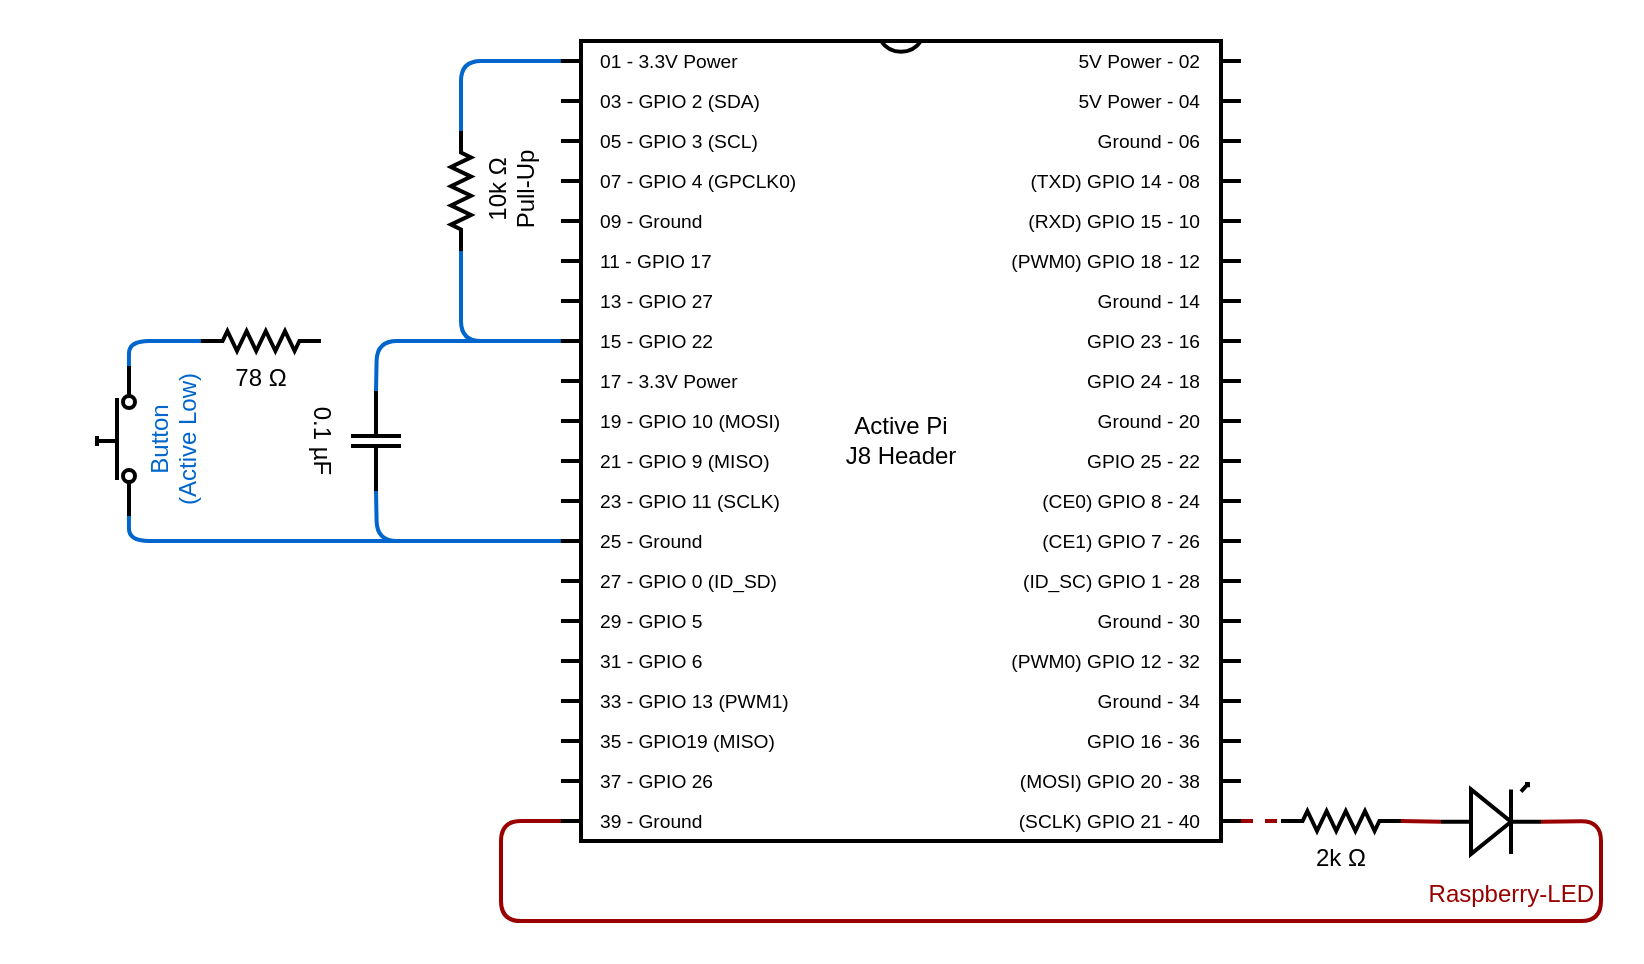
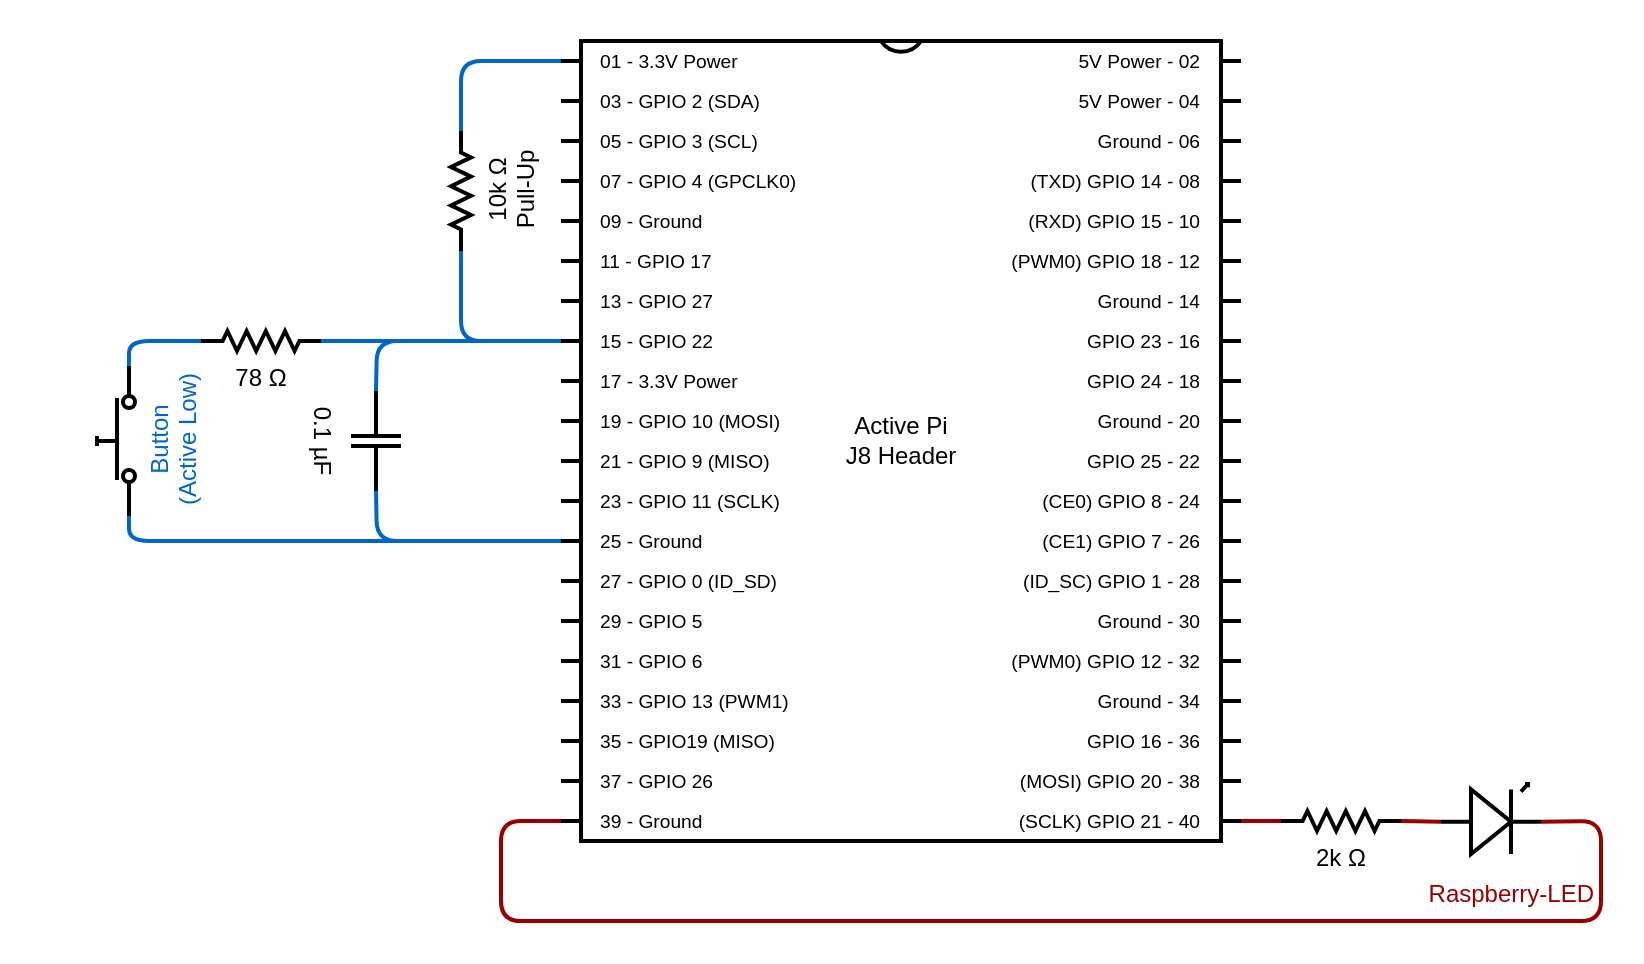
+ <mxCell id="19" value="" style="endArrow=none;html=1;strokeColor=#0066CC;strokeWidth=2;fontSize=12;fontColor=#000000;jumpStyle=gap;exitX=1;exitY=0.5;exitDx=0;exitDy=0;exitPerimeter=0;entryX=0;entryY=0;entryDx=0;entryDy=150;entryPerimeter=0;" edge="1" parent="1" source="16" target="2"><mxGeometry width="100" relative="1" as="geometry"><mxPoint x="-100" y="610" as="sourcePoint" /><mxPoint x="0" y="610" as="targetPoint" /></mxGeometry></mxCell>
- <mxCell id="5" value="" style="endArrow=none;html=1;strokeColor=#990000;strokeWidth=2;jumpStyle=gap;exitX=1;exitY=0;exitDx=0;exitDy=390;exitPerimeter=0;entryX=0;entryY=0.5;entryDx=0;entryDy=0;entryPerimeter=0;dashed=1;" parent="1" source="2" target="3" edge="1"><mxGeometry width="100" relative="1" as="geometry"><mxPoint x="680" y="580" as="sourcePoint" /><mxPoint x="780" y="580" as="targetPoint" /></mxGeometry></mxCell>
+ <mxCell id="5" value="" style="endArrow=none;html=1;strokeColor=#990000;strokeWidth=2;jumpStyle=gap;exitX=1;exitY=0;exitDx=0;exitDy=390;exitPerimeter=0;entryX=0;entryY=0.5;entryDx=0;entryDy=0;entryPerimeter=0;" parent="1" source="2" target="3" edge="1"><mxGeometry width="100" relative="1" as="geometry"><mxPoint x="680" y="580" as="sourcePoint" /><mxPoint x="780" y="580" as="targetPoint" /></mxGeometry></mxCell>
